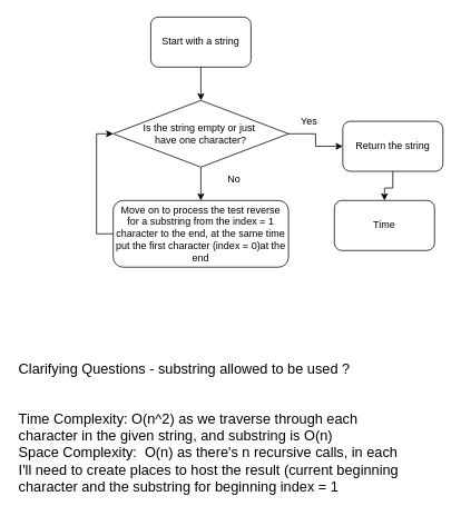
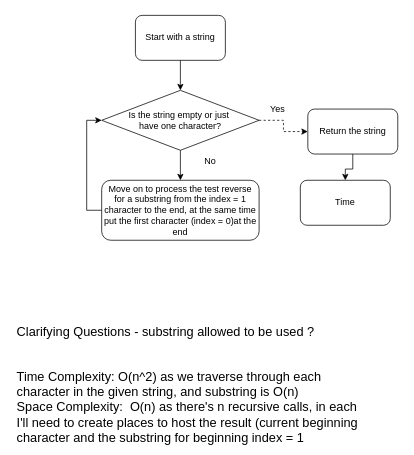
- <mxCell id="4" value="" style="edgeStyle=orthogonalEdgeStyle;rounded=0;orthogonalLoop=1;jettySize=auto;html=1;" edge="1" parent="1" source="5" target="10"><mxGeometry relative="1" as="geometry" /></mxCell>
+ <mxCell id="4" value="" style="edgeStyle=orthogonalEdgeStyle;rounded=0;orthogonalLoop=1;jettySize=auto;html=1;dashed=1;" edge="1" parent="1" source="5" target="10"><mxGeometry relative="1" as="geometry" /></mxCell>
